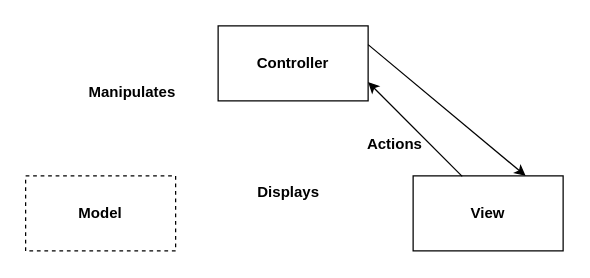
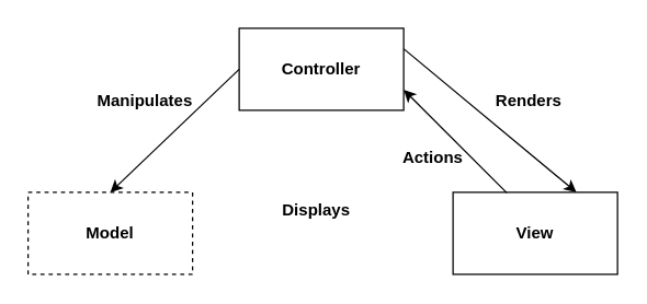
+ <mxCell id="11" value="&lt;b&gt;Renders&lt;/b&gt;" style="text;html=1;align=center;verticalAlign=middle;resizable=0;points=[];autosize=1;strokeColor=none;fillColor=none;" vertex="1" parent="1"><mxGeometry x="350" y="58" width="70" height="30" as="geometry" /></mxCell>
+ <mxCell id="5" value="" style="endArrow=classic;html=1;rounded=0;exitX=0;exitY=0.5;exitDx=0;exitDy=0;entryX=0.5;entryY=0;entryDx=0;entryDy=0;" edge="1" parent="1" source="2" target="3"><mxGeometry width="50" height="50" relative="1" as="geometry"><mxPoint x="20" y="-80" as="sourcePoint" /><mxPoint x="106" y="120" as="targetPoint" /></mxGeometry></mxCell>
